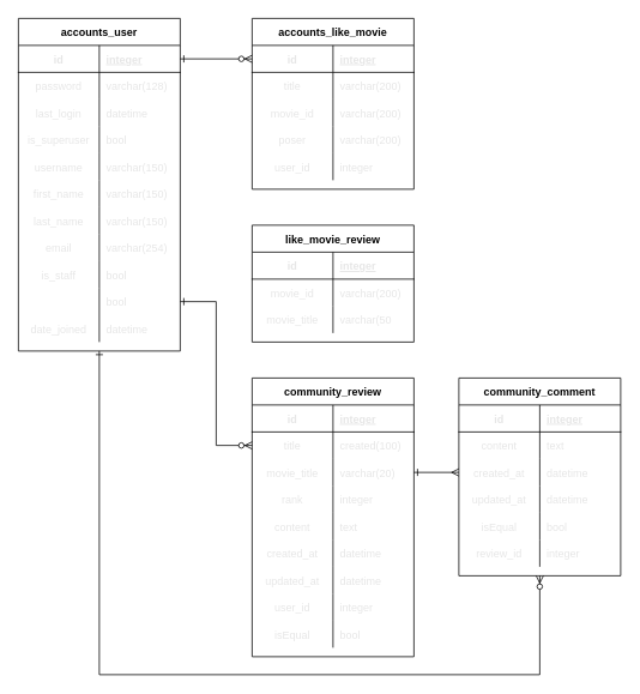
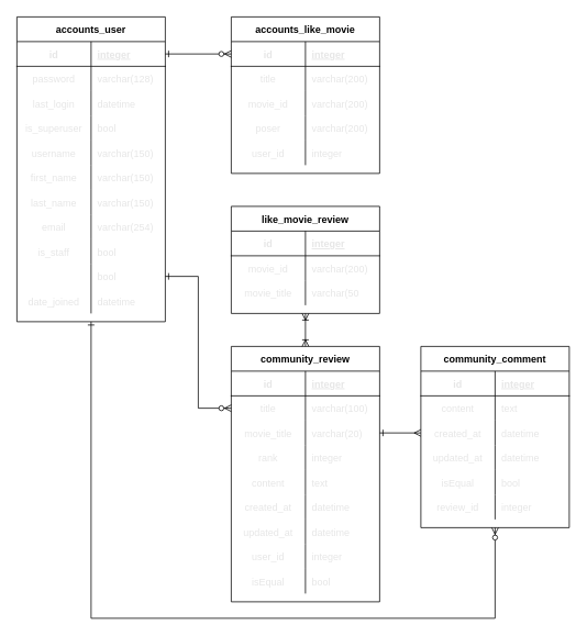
+ <mxCell id="102" style="edgeStyle=orthogonalEdgeStyle;rounded=0;orthogonalLoop=1;jettySize=auto;html=1;exitX=0.5;exitY=1;exitDx=0;exitDy=0;entryX=0.5;entryY=0;entryDx=0;entryDy=0;startArrow=ERoneToMany;startFill=0;endArrow=ERoneToMany;endFill=0;fontColor=#E6E6E6;labelBackgroundColor=none;" parent="1" source="103" target="53" edge="1"><mxGeometry relative="1" as="geometry" /></mxCell>
- <mxCell id="59" value="created(100)" style="shape=partialRectangle;connectable=0;fillColor=none;top=0;left=0;bottom=0;right=0;align=left;spacingLeft=6;overflow=hidden;fontColor=#E6E6E6;labelBackgroundColor=none;" parent="57" vertex="1"><mxGeometry x="90" width="90" height="30" as="geometry" /></mxCell>
+ <mxCell id="59" value="varchar(100)" style="shape=partialRectangle;connectable=0;fillColor=none;top=0;left=0;bottom=0;right=0;align=left;spacingLeft=6;overflow=hidden;fontColor=#E6E6E6;labelBackgroundColor=none;" parent="57" vertex="1"><mxGeometry x="90" width="90" height="30" as="geometry" /></mxCell>
